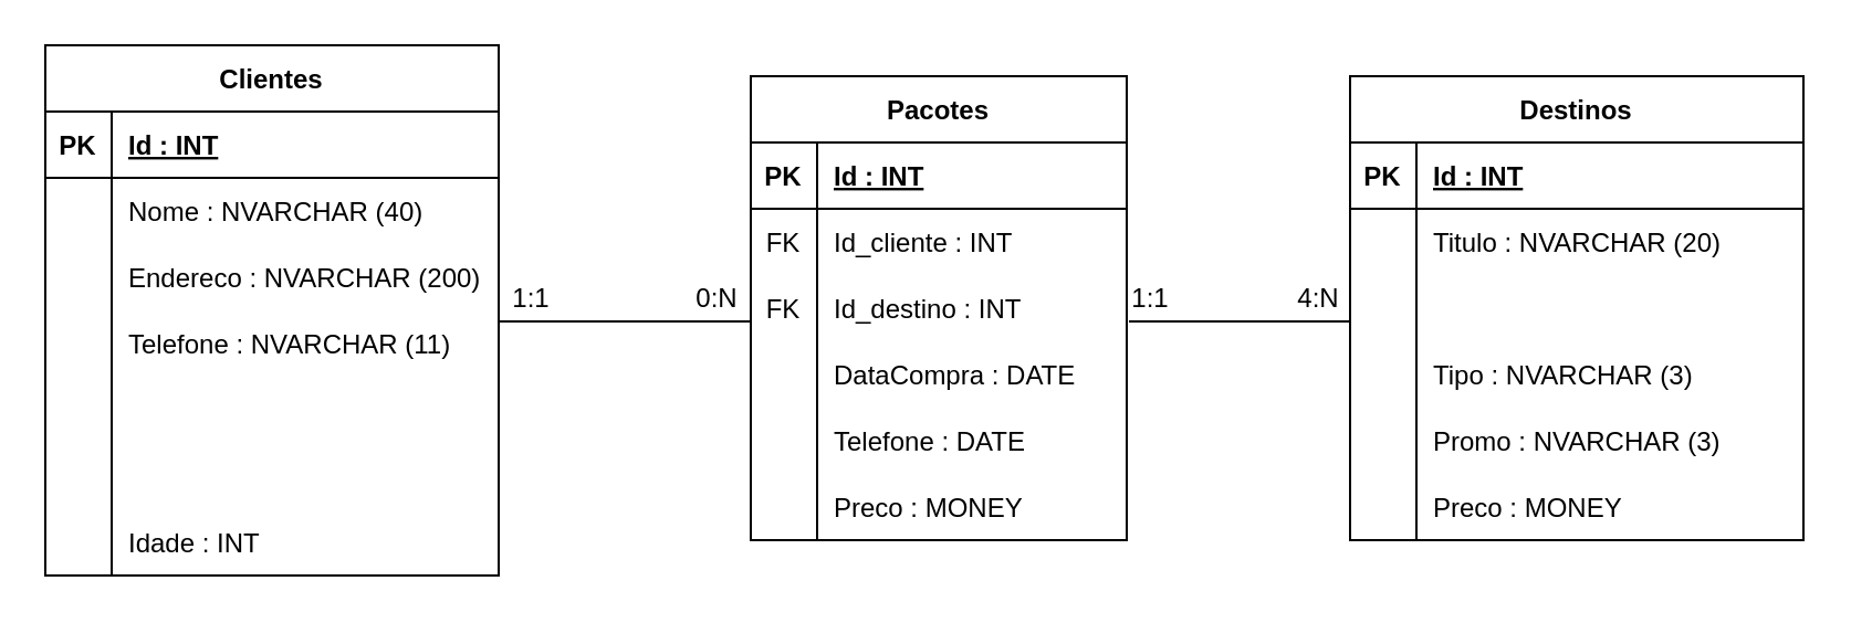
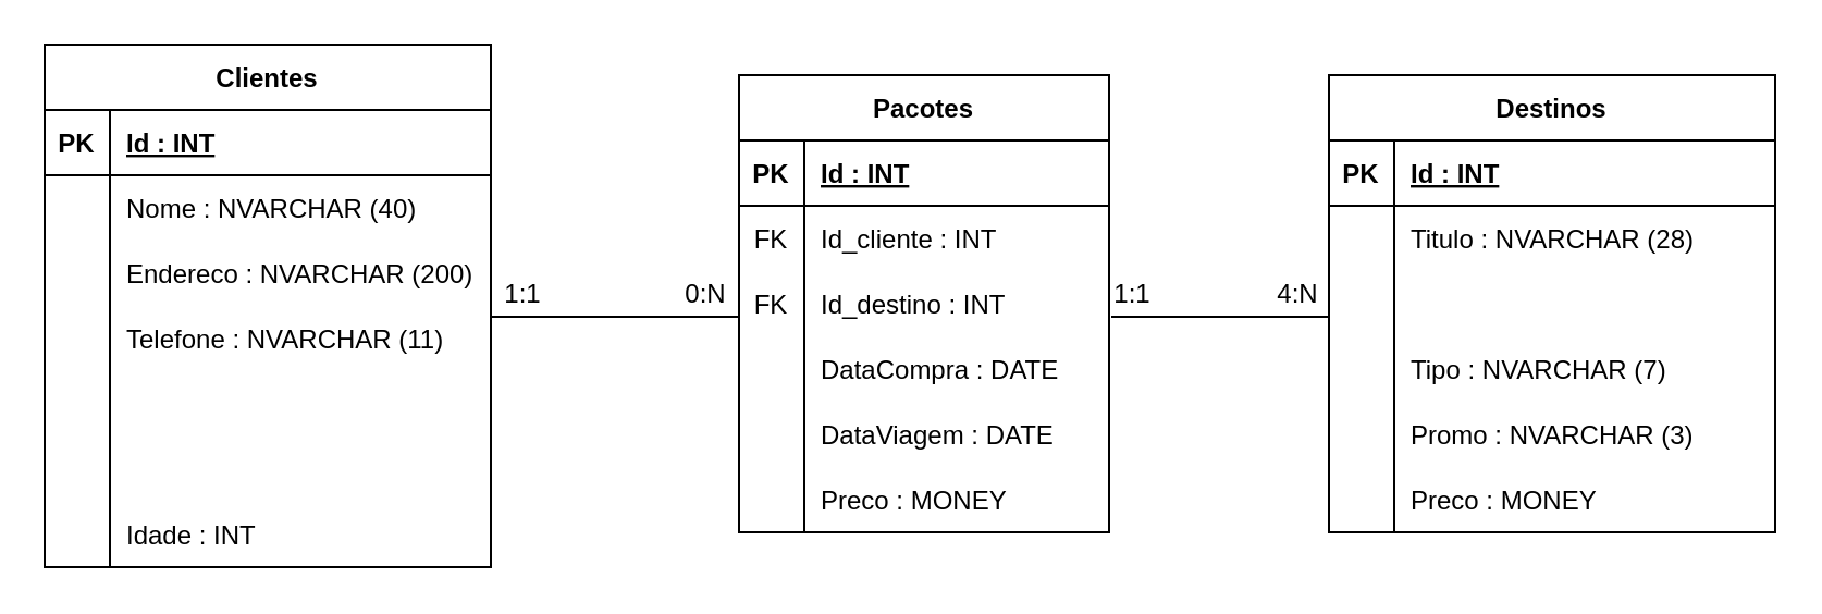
- <mxCell id="50" value="Titulo : NVARCHAR (20)" style="shape=partialRectangle;connectable=0;fillColor=none;top=0;left=0;bottom=0;right=0;align=left;spacingLeft=6;overflow=hidden;" vertex="1" parent="48"><mxGeometry x="30" width="175" height="30" as="geometry"><mxRectangle width="175" height="30" as="alternateBounds" /></mxGeometry></mxCell>
+ <mxCell id="50" value="Titulo : NVARCHAR (28)" style="shape=partialRectangle;connectable=0;fillColor=none;top=0;left=0;bottom=0;right=0;align=left;spacingLeft=6;overflow=hidden;" vertex="1" parent="48"><mxGeometry x="30" width="175" height="30" as="geometry"><mxRectangle width="175" height="30" as="alternateBounds" /></mxGeometry></mxCell>
- <mxCell id="55" value="Tipo : NVARCHAR (3)" style="shape=partialRectangle;connectable=0;fillColor=none;top=0;left=0;bottom=0;right=0;align=left;spacingLeft=6;overflow=hidden;" vertex="1" parent="53"><mxGeometry x="30" width="175" height="30" as="geometry"><mxRectangle width="175" height="30" as="alternateBounds" /></mxGeometry></mxCell>
+ <mxCell id="55" value="Tipo : NVARCHAR (7)" style="shape=partialRectangle;connectable=0;fillColor=none;top=0;left=0;bottom=0;right=0;align=left;spacingLeft=6;overflow=hidden;" vertex="1" parent="53"><mxGeometry x="30" width="175" height="30" as="geometry"><mxRectangle width="175" height="30" as="alternateBounds" /></mxGeometry></mxCell>
- <mxCell id="37" value="Telefone : DATE" style="shape=partialRectangle;connectable=0;fillColor=none;top=0;left=0;bottom=0;right=0;align=left;spacingLeft=6;overflow=hidden;" vertex="1" parent="35"><mxGeometry x="30" width="140" height="30" as="geometry"><mxRectangle width="140" height="30" as="alternateBounds" /></mxGeometry></mxCell>
+ <mxCell id="37" value="DataViagem : DATE" style="shape=partialRectangle;connectable=0;fillColor=none;top=0;left=0;bottom=0;right=0;align=left;spacingLeft=6;overflow=hidden;" vertex="1" parent="35"><mxGeometry x="30" width="140" height="30" as="geometry"><mxRectangle width="140" height="30" as="alternateBounds" /></mxGeometry></mxCell>
